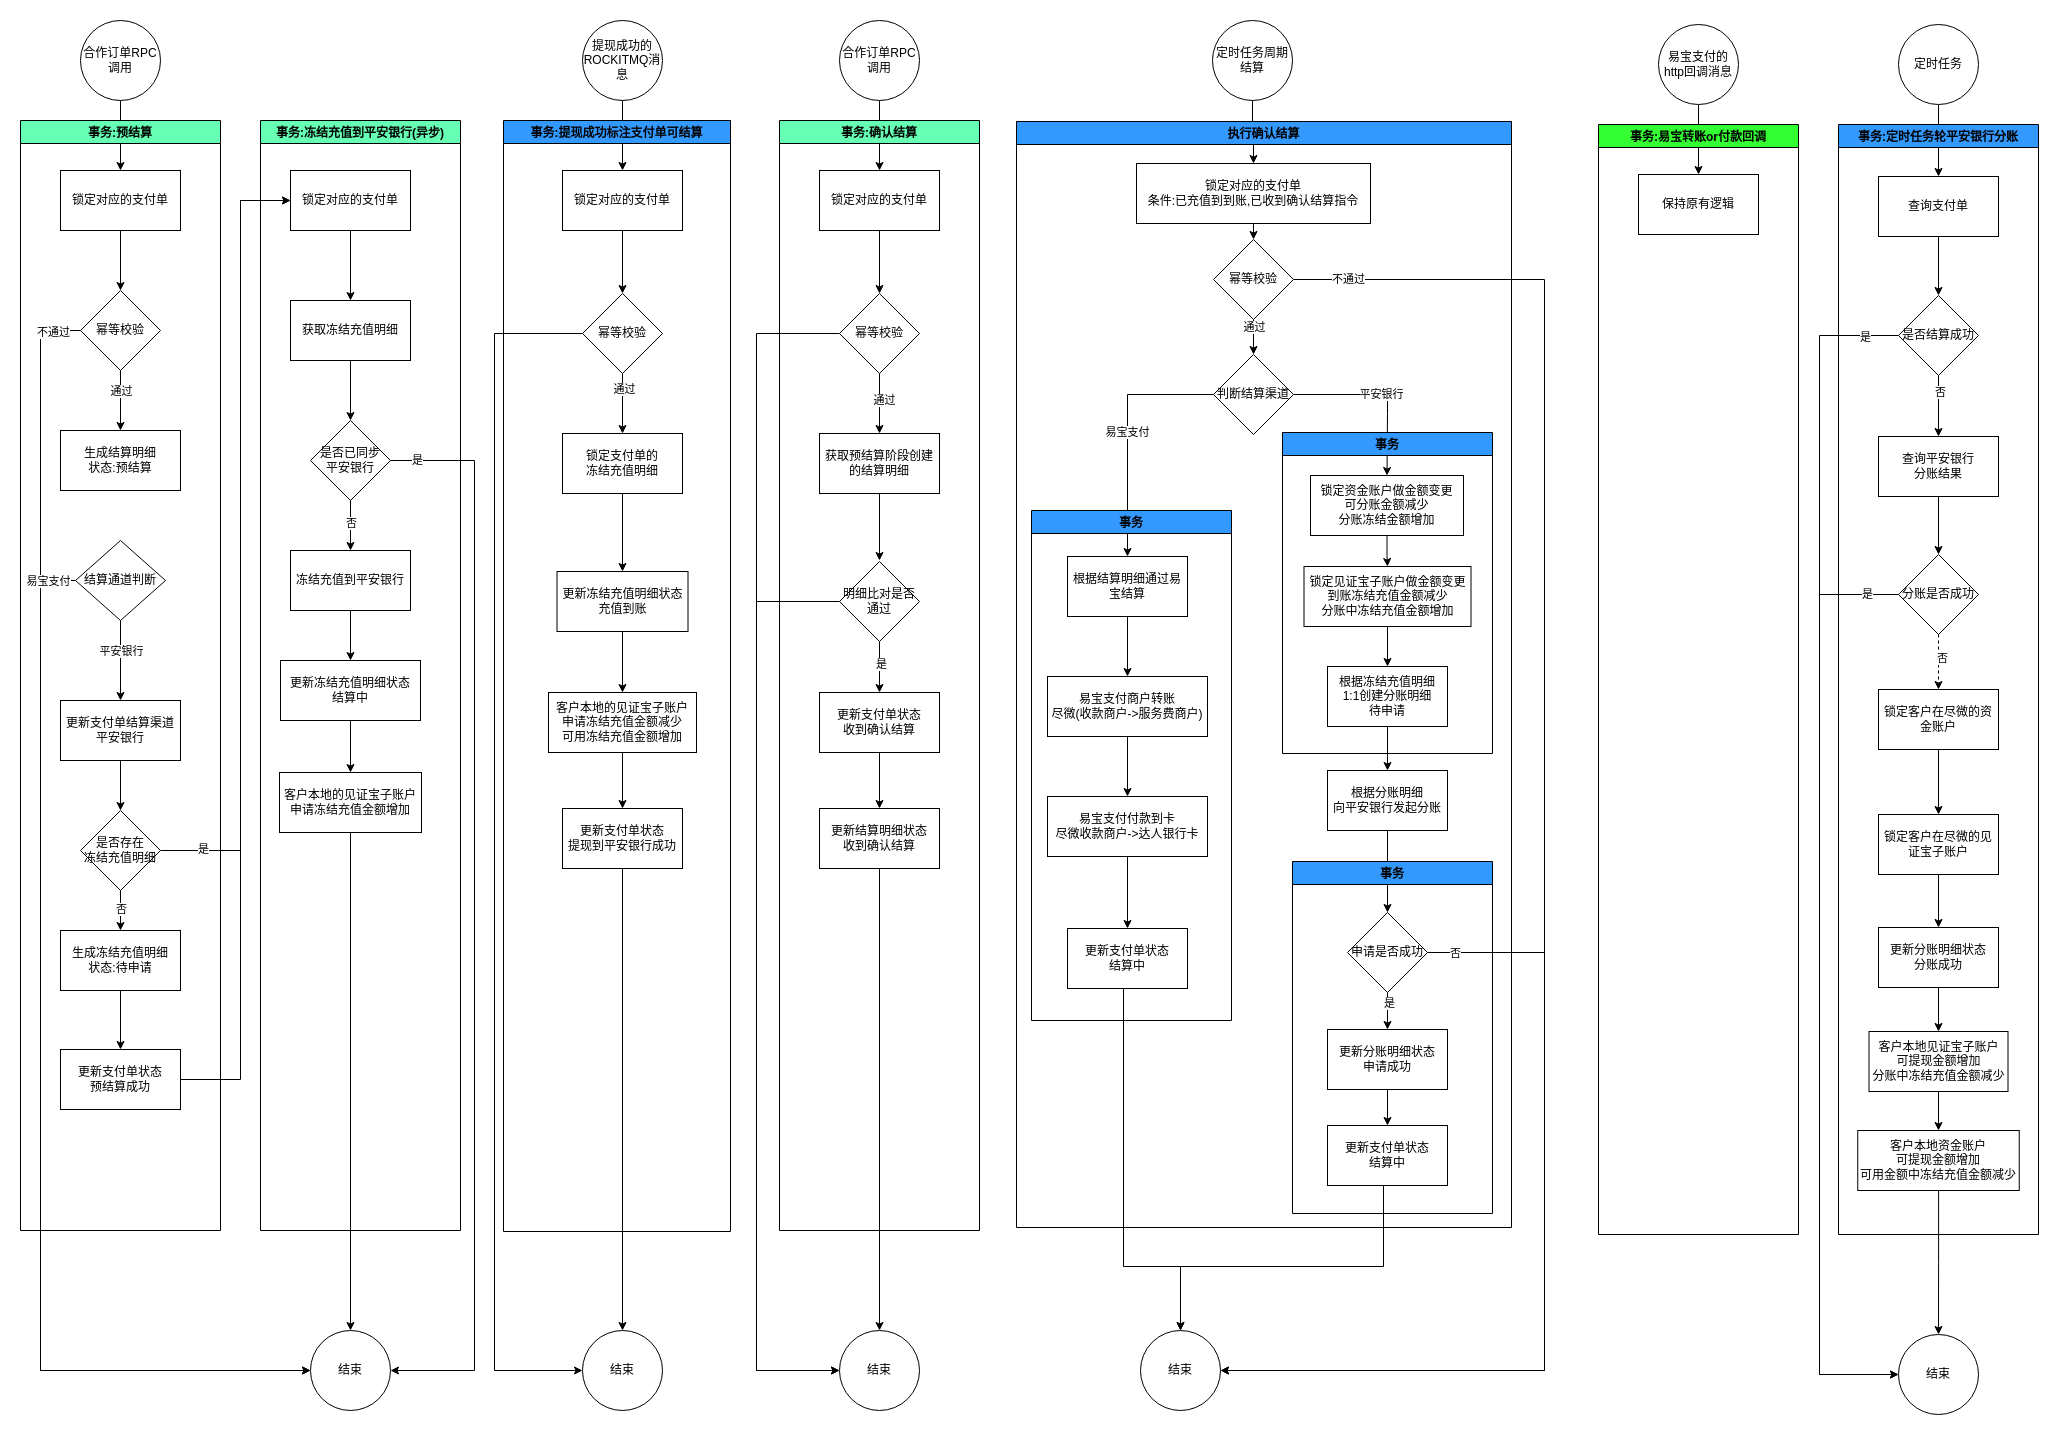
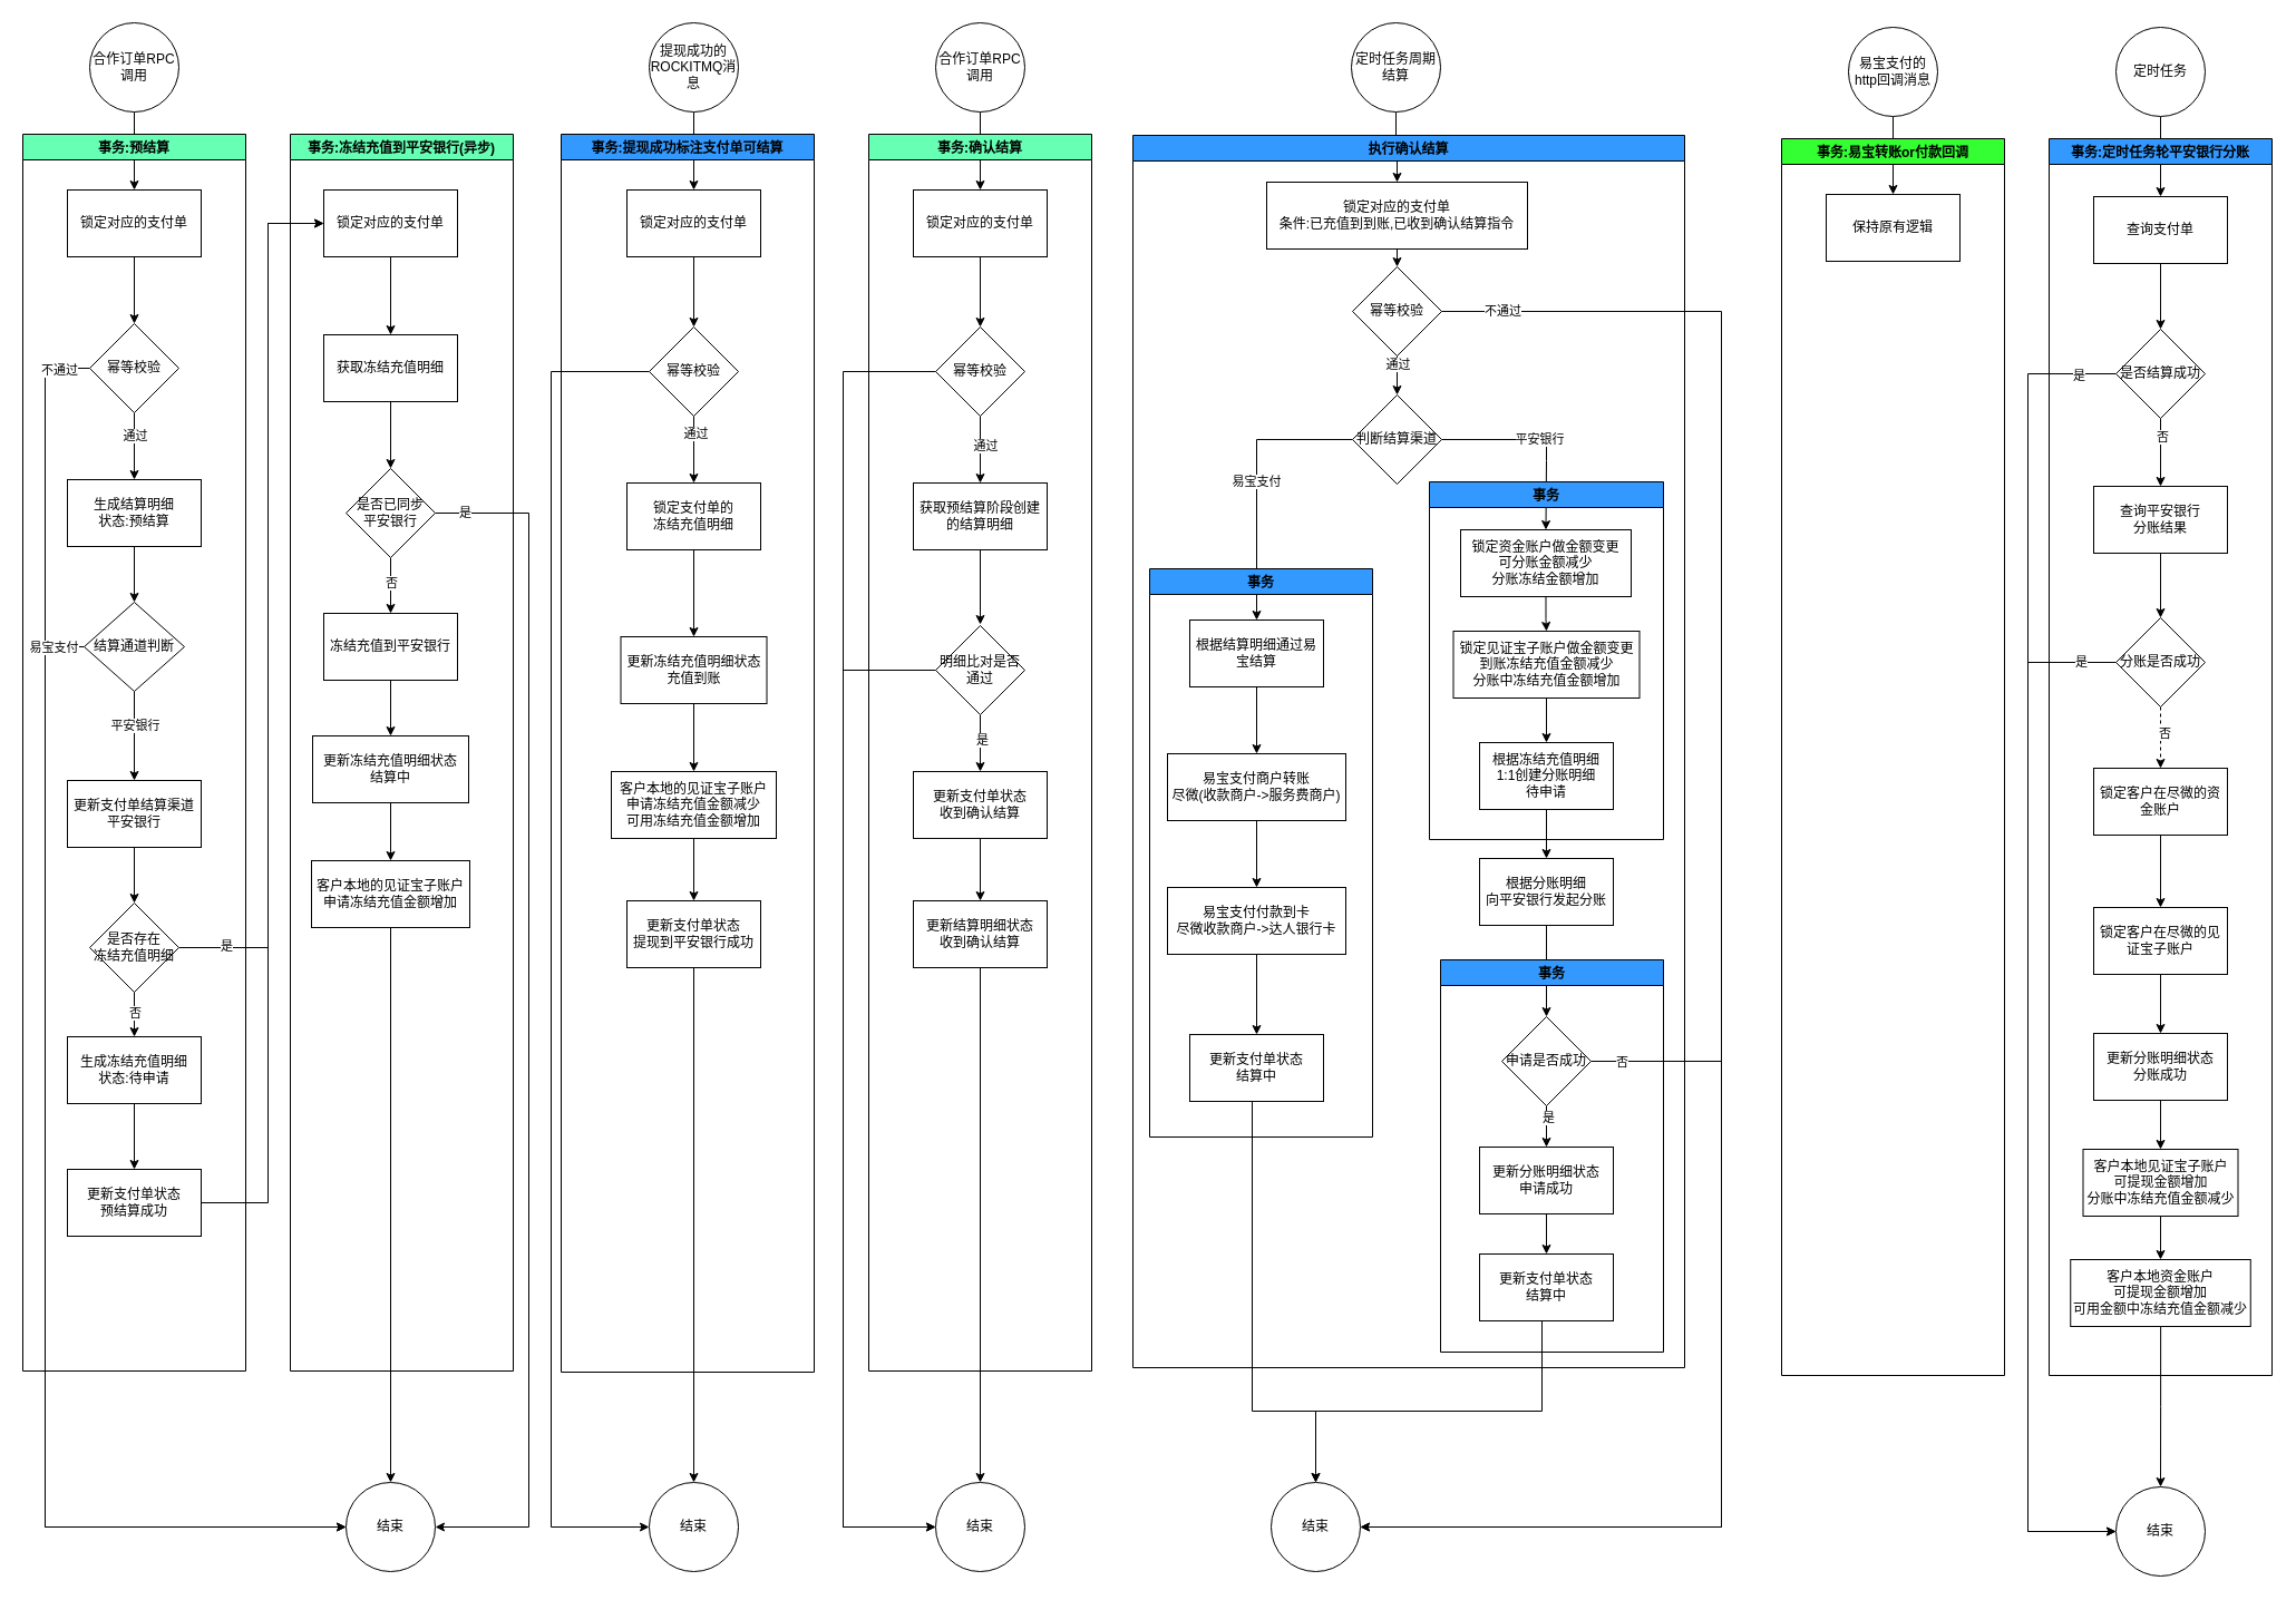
+ <mxCell id="15" style="edgeStyle=orthogonalEdgeStyle;rounded=0;orthogonalLoop=1;jettySize=auto;html=1;entryX=0.5;entryY=0;entryDx=0;entryDy=0;" edge="1" parent="1" source="16" target="22"><mxGeometry relative="1" as="geometry" /></mxCell>
